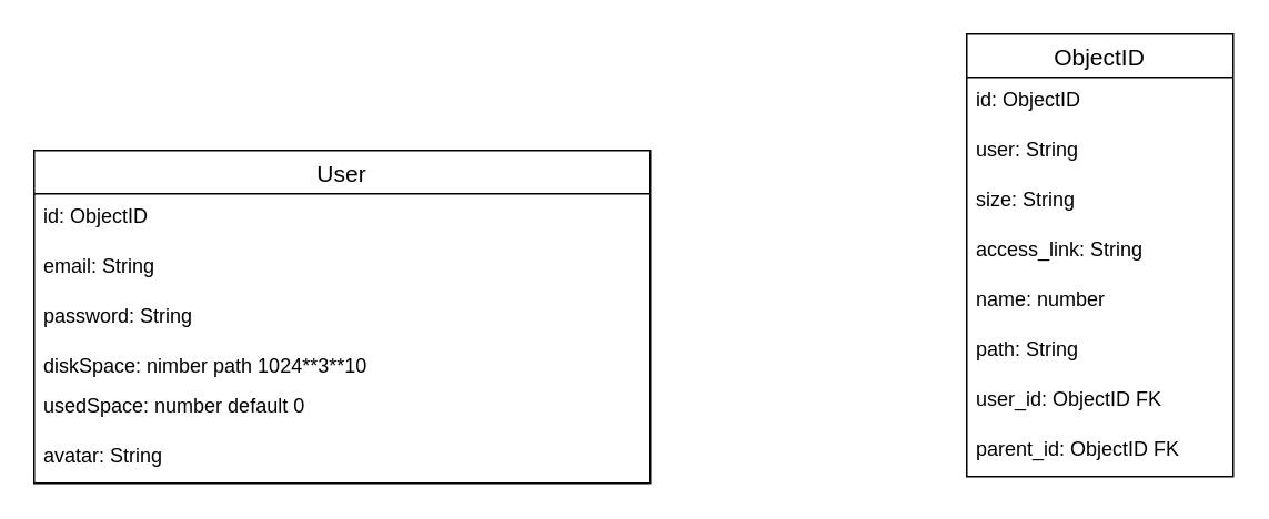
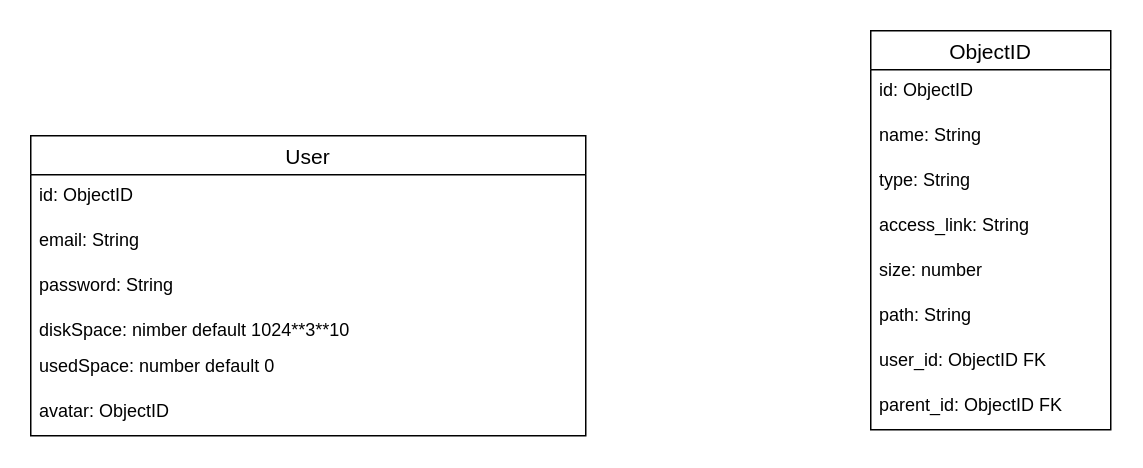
- <mxCell id="11" value="user: String" style="text;strokeColor=none;fillColor=none;spacingLeft=4;spacingRight=4;overflow=hidden;rotatable=0;points=[[0,0.5],[1,0.5]];portConstraint=eastwest;fontSize=12;" parent="9" vertex="1"><mxGeometry y="56" width="160" height="30" as="geometry" /></mxCell>
+ <mxCell id="11" value="name: String" style="text;strokeColor=none;fillColor=none;spacingLeft=4;spacingRight=4;overflow=hidden;rotatable=0;points=[[0,0.5],[1,0.5]];portConstraint=eastwest;fontSize=12;" parent="9" vertex="1"><mxGeometry y="56" width="160" height="30" as="geometry" /></mxCell>
- <mxCell id="12" value="size: String" style="text;strokeColor=none;fillColor=none;spacingLeft=4;spacingRight=4;overflow=hidden;rotatable=0;points=[[0,0.5],[1,0.5]];portConstraint=eastwest;fontSize=12;" parent="9" vertex="1"><mxGeometry y="86" width="160" height="30" as="geometry" /></mxCell>
+ <mxCell id="12" value="type: String" style="text;strokeColor=none;fillColor=none;spacingLeft=4;spacingRight=4;overflow=hidden;rotatable=0;points=[[0,0.5],[1,0.5]];portConstraint=eastwest;fontSize=12;" parent="9" vertex="1"><mxGeometry y="86" width="160" height="30" as="geometry" /></mxCell>
- <mxCell id="14" value="name: number" style="text;strokeColor=none;fillColor=none;spacingLeft=4;spacingRight=4;overflow=hidden;rotatable=0;points=[[0,0.5],[1,0.5]];portConstraint=eastwest;fontSize=12;" parent="9" vertex="1"><mxGeometry y="146" width="160" height="30" as="geometry" /></mxCell>
+ <mxCell id="14" value="size: number" style="text;strokeColor=none;fillColor=none;spacingLeft=4;spacingRight=4;overflow=hidden;rotatable=0;points=[[0,0.5],[1,0.5]];portConstraint=eastwest;fontSize=12;" parent="9" vertex="1"><mxGeometry y="146" width="160" height="30" as="geometry" /></mxCell>
- <mxCell id="6" value="diskSpace: nimber path 1024**3**10" style="text;strokeColor=none;fillColor=none;spacingLeft=4;spacingRight=4;overflow=hidden;rotatable=0;points=[[0,0.5],[1,0.5]];portConstraint=eastwest;fontSize=12;" parent="2" vertex="1"><mxGeometry y="116" width="370" height="24" as="geometry" /></mxCell>
+ <mxCell id="6" value="diskSpace: nimber default 1024**3**10" style="text;strokeColor=none;fillColor=none;spacingLeft=4;spacingRight=4;overflow=hidden;rotatable=0;points=[[0,0.5],[1,0.5]];portConstraint=eastwest;fontSize=12;" parent="2" vertex="1"><mxGeometry y="116" width="370" height="24" as="geometry" /></mxCell>
- <mxCell id="8" value="avatar: String" style="text;strokeColor=none;fillColor=none;spacingLeft=4;spacingRight=4;overflow=hidden;rotatable=0;points=[[0,0.5],[1,0.5]];portConstraint=eastwest;fontSize=12;" parent="2" vertex="1"><mxGeometry y="170" width="370" height="30" as="geometry" /></mxCell>
+ <mxCell id="8" value="avatar: ObjectID" style="text;strokeColor=none;fillColor=none;spacingLeft=4;spacingRight=4;overflow=hidden;rotatable=0;points=[[0,0.5],[1,0.5]];portConstraint=eastwest;fontSize=12;" parent="2" vertex="1"><mxGeometry y="170" width="370" height="30" as="geometry" /></mxCell>
